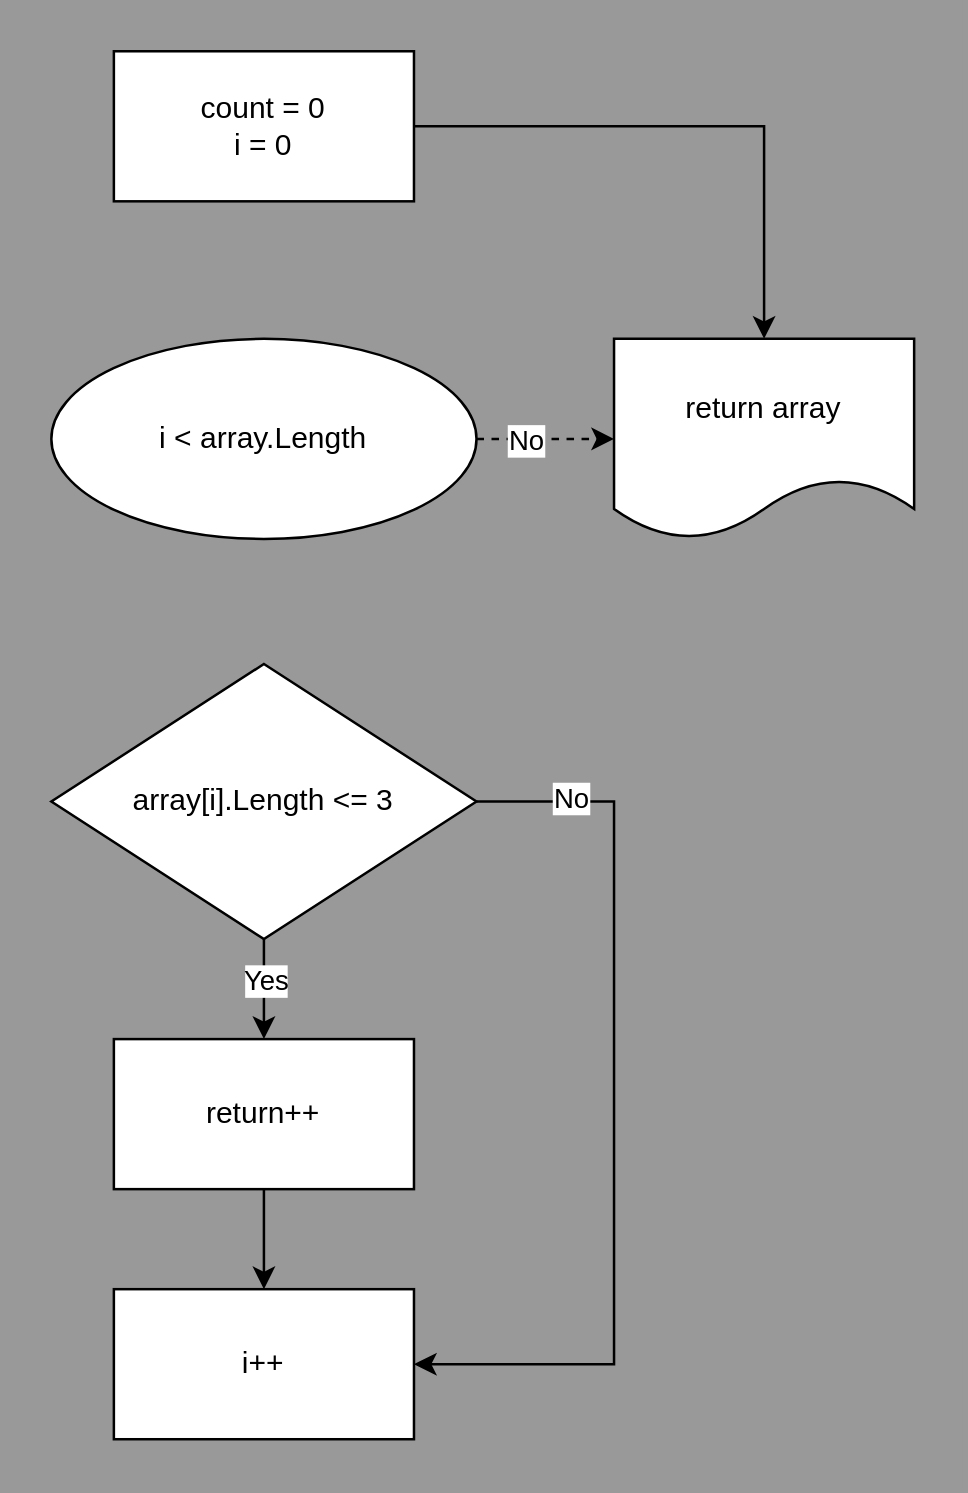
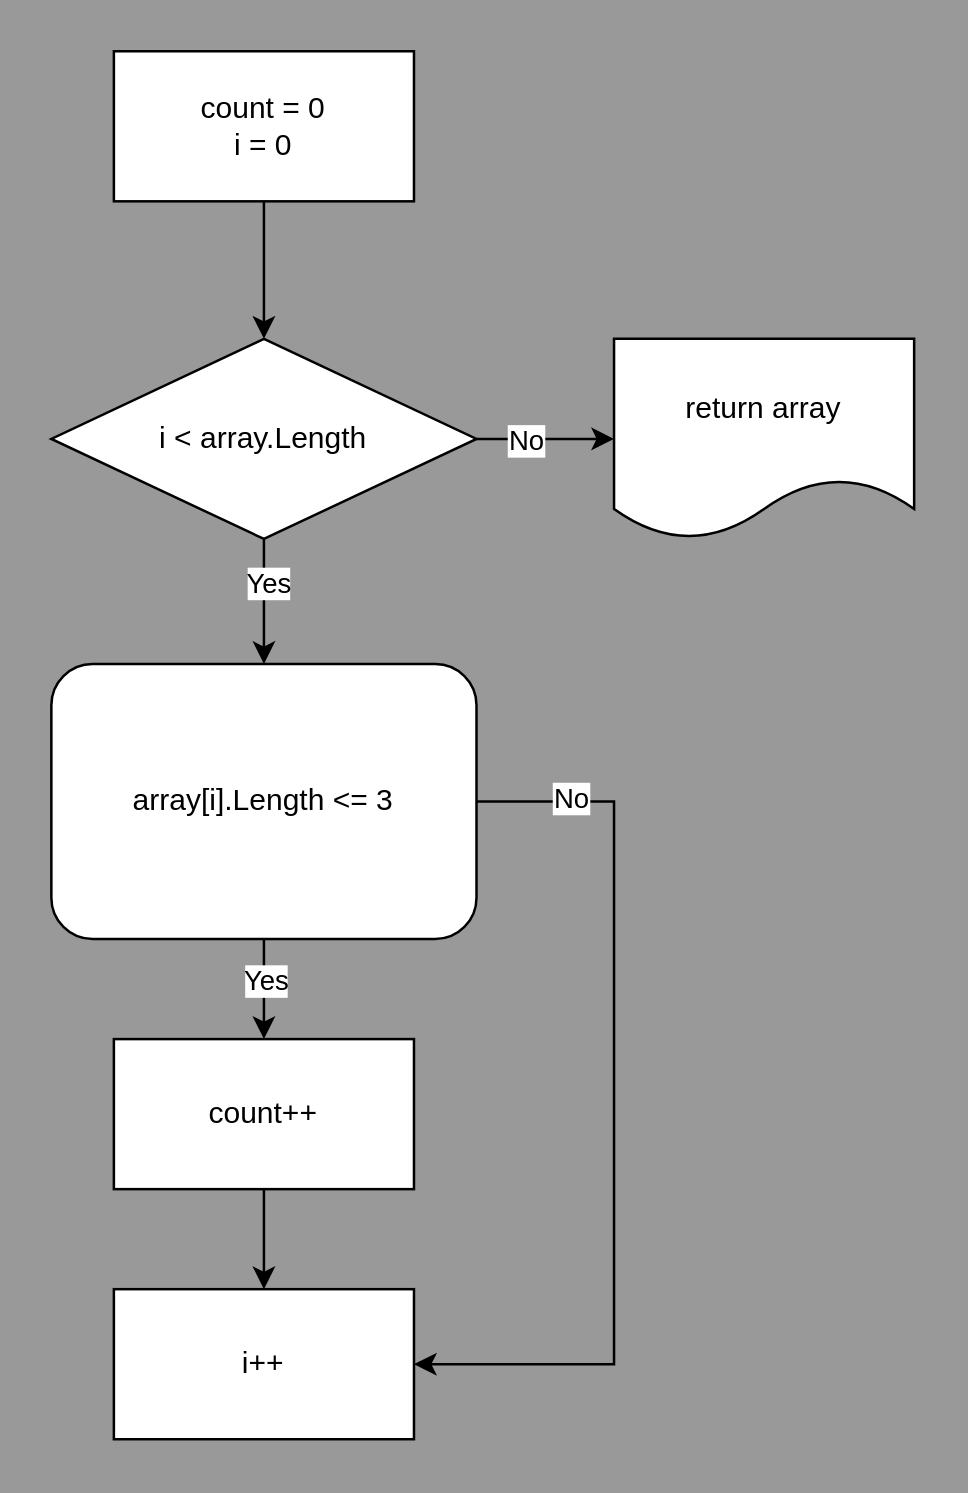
- <mxCell id="2" value="" style="edgeStyle=orthogonalEdgeStyle;rounded=0;orthogonalLoop=1;jettySize=auto;html=1;" edge="1" parent="1" source="3" target="17"><mxGeometry relative="1" as="geometry" /></mxCell>
+ <mxCell id="2" value="" style="edgeStyle=orthogonalEdgeStyle;rounded=0;orthogonalLoop=1;jettySize=auto;html=1;" edge="1" parent="1" source="3" target="8"><mxGeometry relative="1" as="geometry" /></mxCell>
- <mxCell id="8" value="i &amp;lt; array.Length" style="ellipse;whiteSpace=wrap;html=1;" vertex="1" parent="1"><mxGeometry x="20" y="135" width="170" height="80" as="geometry" /></mxCell>
+ <mxCell id="8" value="i &amp;lt; array.Length" style="rhombus;whiteSpace=wrap;html=1;rounded=0;" vertex="1" parent="1"><mxGeometry x="20" y="135" width="170" height="80" as="geometry" /></mxCell>
- <mxCell id="6" style="edgeStyle=orthogonalEdgeStyle;rounded=0;orthogonalLoop=1;jettySize=auto;html=1;entryX=0;entryY=0.5;entryDx=0;entryDy=0;dashed=1;" edge="1" parent="1" source="8" target="17"><mxGeometry relative="1" as="geometry" /></mxCell>
+ <mxCell id="6" style="edgeStyle=orthogonalEdgeStyle;rounded=0;orthogonalLoop=1;jettySize=auto;html=1;entryX=0;entryY=0.5;entryDx=0;entryDy=0;" edge="1" parent="1" source="8" target="17"><mxGeometry relative="1" as="geometry" /></mxCell>
+ <mxCell id="4" value="" style="edgeStyle=orthogonalEdgeStyle;rounded=0;orthogonalLoop=1;jettySize=auto;html=1;" edge="1" parent="1" source="8" target="13"><mxGeometry relative="1" as="geometry" /></mxCell>
+ <mxCell id="5" value="Yes" style="edgeLabel;html=1;align=center;verticalAlign=middle;resizable=0;points=[];" vertex="1" connectable="0" parent="4"><mxGeometry x="-0.31" y="1" relative="1" as="geometry"><mxPoint as="offset" /></mxGeometry></mxCell>
- <mxCell id="13" value="array[i].Length &amp;lt;= 3" style="rhombus;whiteSpace=wrap;html=1;rounded=0;" vertex="1" parent="1"><mxGeometry x="20" y="265" width="170" height="110" as="geometry" /></mxCell>
+ <mxCell id="13" value="array[i].Length &amp;lt;= 3" style="whiteSpace=wrap;html=1;rounded=1;" vertex="1" parent="1"><mxGeometry x="20" y="265" width="170" height="110" as="geometry" /></mxCell>
- <mxCell id="15" value="return++" style="whiteSpace=wrap;html=1;rounded=0;" vertex="1" parent="1"><mxGeometry x="45" y="415" width="120" height="60" as="geometry" /></mxCell>
+ <mxCell id="15" value="count++" style="whiteSpace=wrap;html=1;rounded=0;" vertex="1" parent="1"><mxGeometry x="45" y="415" width="120" height="60" as="geometry" /></mxCell>
